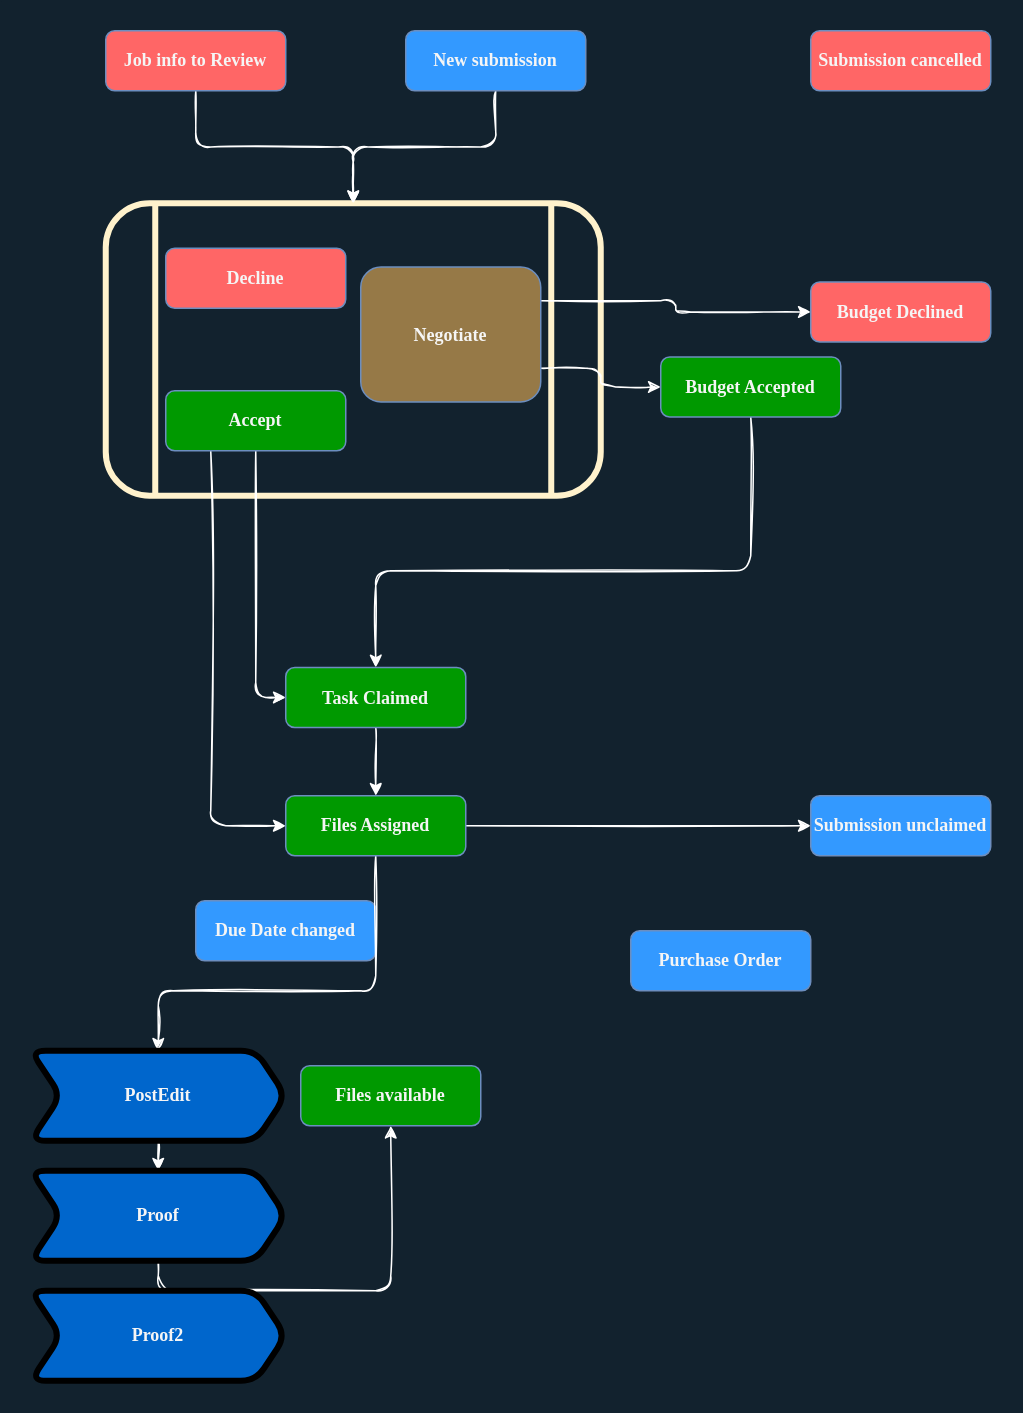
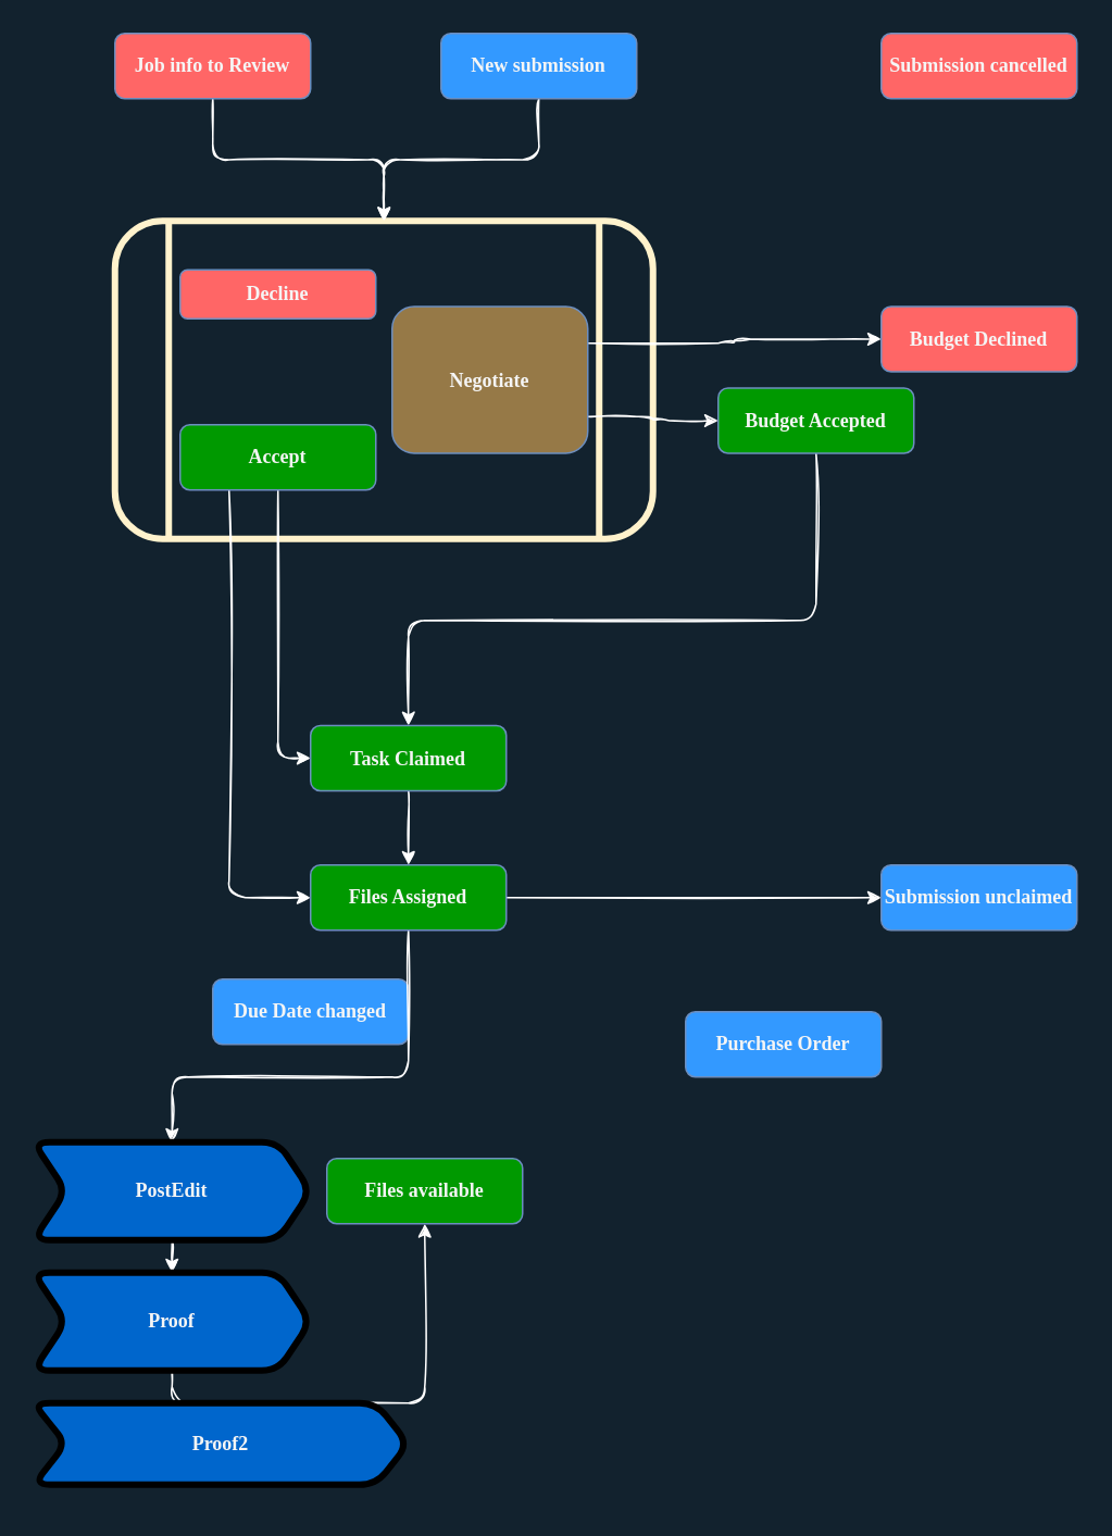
- <mxCell id="26" value="&lt;div&gt;&lt;font color=&quot;#f5f5f5&quot; face=&quot;Tahoma&quot;&gt;&lt;b&gt;Decline&lt;/b&gt;&lt;/font&gt;&lt;/div&gt;" style="rounded=1;whiteSpace=wrap;html=1;fontSize=12;glass=0;strokeWidth=1;shadow=0;strokeColor=#6c8ebf;fillColor=#FF6666;" vertex="1" parent="1"><mxGeometry x="110" y="165" width="120" height="40" as="geometry" /></mxCell>
+ <mxCell id="26" value="&lt;div&gt;&lt;font color=&quot;#f5f5f5&quot; face=&quot;Tahoma&quot;&gt;&lt;b&gt;Decline&lt;/b&gt;&lt;/font&gt;&lt;/div&gt;" style="rounded=1;whiteSpace=wrap;html=1;fontSize=12;glass=0;strokeWidth=1;shadow=0;strokeColor=#6c8ebf;fillColor=#FF6666;" vertex="1" parent="1"><mxGeometry x="110" y="165" width="120" height="30" as="geometry" /></mxCell>
- <mxCell id="9" value="&lt;div&gt;&lt;font color=&quot;#f5f5f5&quot; face=&quot;Tahoma&quot;&gt;&lt;b&gt;Negotiate&lt;/b&gt;&lt;/font&gt;&lt;/div&gt;" style="rounded=1;whiteSpace=wrap;html=1;fontSize=12;glass=0;strokeWidth=1;shadow=0;strokeColor=#6c8ebf;fillColor=#967947;" vertex="1" parent="1"><mxGeometry x="240" y="177.5" width="120" height="90" as="geometry" /></mxCell>
+ <mxCell id="9" value="&lt;div&gt;&lt;font color=&quot;#f5f5f5&quot; face=&quot;Tahoma&quot;&gt;&lt;b&gt;Negotiate&lt;/b&gt;&lt;/font&gt;&lt;/div&gt;" style="rounded=1;whiteSpace=wrap;html=1;fontSize=12;glass=0;strokeWidth=1;shadow=0;strokeColor=#6c8ebf;fillColor=#967947;" vertex="1" parent="1"><mxGeometry x="240" y="187.5" width="120" height="90" as="geometry" /></mxCell>
- <mxCell id="31" value="&lt;b style=&quot;color: rgb(245 , 245 , 245) ; font-family: &amp;#34;tahoma&amp;#34;&quot;&gt;Proof2&lt;/b&gt;" style="shape=step;perimeter=stepPerimeter;whiteSpace=wrap;html=1;fixedSize=1;rounded=1;shadow=0;glass=0;strokeWidth=4;fillColor=#0066CC;" vertex="1" parent="1"><mxGeometry x="20" y="860" width="170" height="60" as="geometry" /></mxCell>
+ <mxCell id="31" value="&lt;b style=&quot;color: rgb(245 , 245 , 245) ; font-family: &amp;#34;tahoma&amp;#34;&quot;&gt;Proof2&lt;/b&gt;" style="shape=step;perimeter=stepPerimeter;whiteSpace=wrap;html=1;fixedSize=1;rounded=1;shadow=0;glass=0;strokeWidth=4;fillColor=#0066CC;" vertex="1" parent="1"><mxGeometry x="20" y="860" width="230" height="50" as="geometry" /></mxCell>
